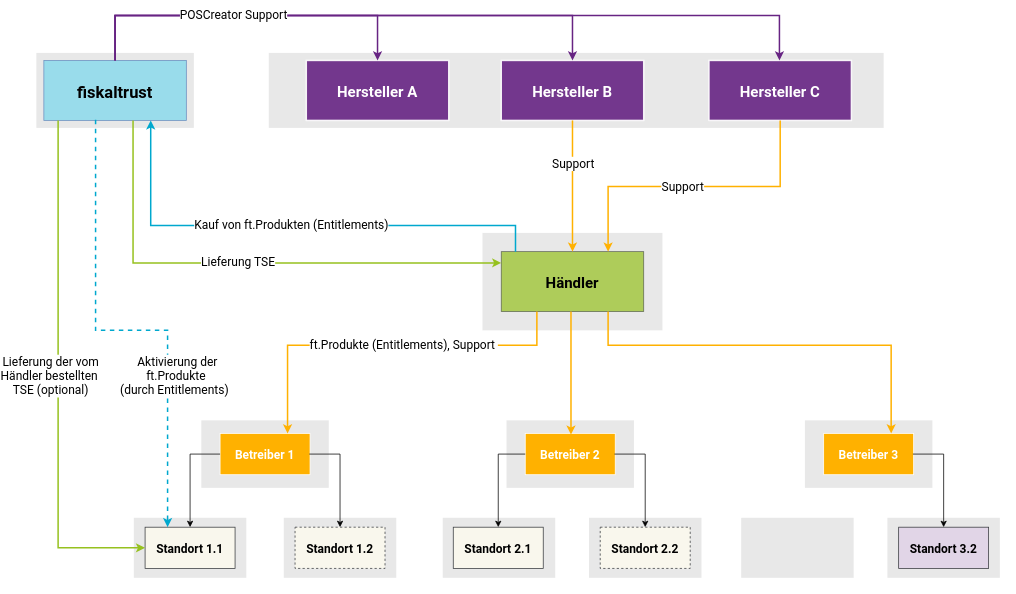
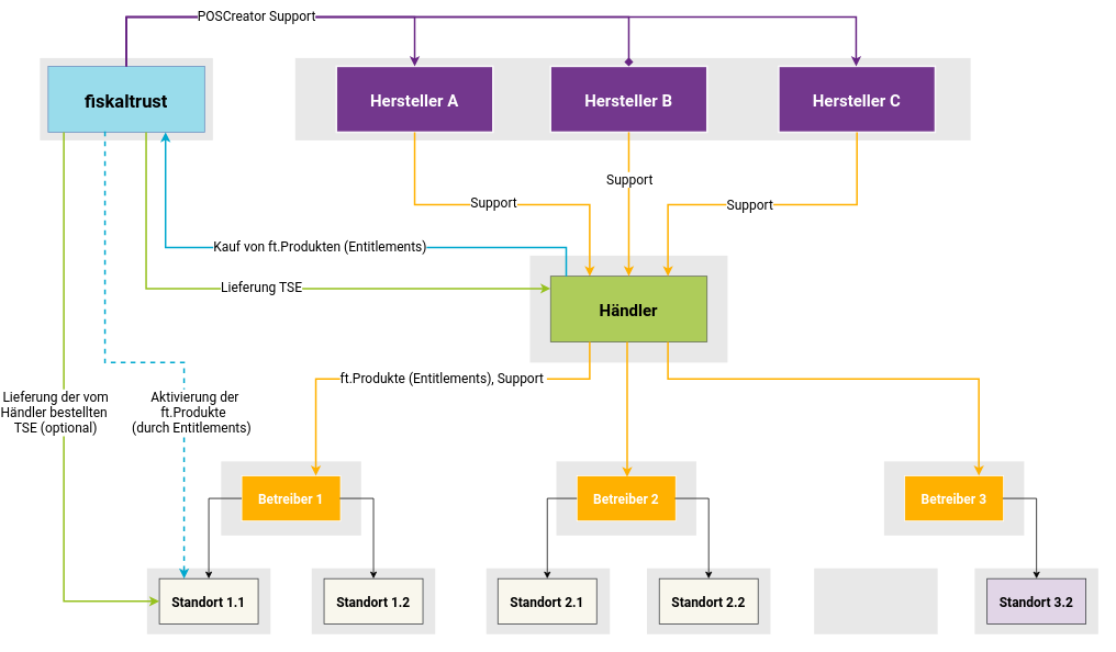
- <mxCell id="14" value="" style="edgeStyle=elbowEdgeStyle;elbow=vertical;strokeWidth=2;rounded=0;exitX=0.5;exitY=0;exitDx=0;exitDy=0;fillColor=#dae8fc;strokeColor=#672483;" parent="1" source="7" target="11" edge="1"><mxGeometry x="38" y="275.5" width="100" height="100" as="geometry"><mxPoint x="130" y="80" as="sourcePoint" /><mxPoint x="485" y="90" as="targetPoint" /><Array as="points"><mxPoint x="430" y="20" /></Array></mxGeometry></mxCell>
+ <mxCell id="14" value="" style="edgeStyle=elbowEdgeStyle;elbow=vertical;strokeWidth=2;rounded=0;exitX=0.5;exitY=0;exitDx=0;exitDy=0;fillColor=#dae8fc;strokeColor=#672483;endArrow=diamond;" parent="1" source="7" target="11" edge="1"><mxGeometry x="38" y="275.5" width="100" height="100" as="geometry"><mxPoint x="130" y="80" as="sourcePoint" /><mxPoint x="485" y="90" as="targetPoint" /><Array as="points"><mxPoint x="430" y="20" /></Array></mxGeometry></mxCell>
+ <mxCell id="9" value="" style="edgeStyle=elbowEdgeStyle;elbow=vertical;strokeWidth=2;rounded=0;entryX=0.25;entryY=0;entryDx=0;entryDy=0;fillColor=#ffcc99;strokeColor=#ffb100;" parent="1" source="8" target="17" edge="1"><mxGeometry x="28" y="265.5" width="100" height="100" as="geometry"><mxPoint x="-83" y="245.5" as="sourcePoint" /><mxPoint x="62" y="465.5" as="targetPoint" /></mxGeometry></mxCell>
+ <mxCell id="10" value="&lt;font style=&quot;font-size: 16px&quot; color=&quot;#000000&quot; face=&quot;Roboto&quot; data-font-src=&quot;https://fonts.googleapis.com/css?family=Roboto&quot;&gt;Support&lt;/font&gt;" style="edgeLabel;html=1;align=center;verticalAlign=middle;resizable=0;points=[];fontColor=#3399FF;" parent="9" vertex="1" connectable="0"><mxGeometry relative="1" as="geometry"><mxPoint x="-11" y="-3" as="offset" /></mxGeometry></mxCell>
- <mxCell id="27" value="Standort 1.2" style="rounded=0;fillColor=#f9f7ed;fontStyle=1;fontFamily=Roboto;fontSize=16;strokeColor=#36393d;fontSource=https%3A%2F%2Ffonts.googleapis.com%2Fcss%3Ffamily%3DRoboto;dashed=1;" parent="1" vertex="1"><mxGeometry x="365" y="702.5" width="120" height="55" as="geometry" /></mxCell>
+ <mxCell id="27" value="Standort 1.2" style="rounded=0;fillColor=#f9f7ed;fontStyle=1;fontFamily=Roboto;fontSize=16;strokeColor=#36393d;fontSource=https%3A%2F%2Ffonts.googleapis.com%2Fcss%3Ffamily%3DRoboto;" parent="1" vertex="1"><mxGeometry x="365" y="702.5" width="120" height="55" as="geometry" /></mxCell>
- <mxCell id="35" value="Standort 2.2" style="rounded=0;fillColor=#f9f7ed;fontStyle=1;fontFamily=Roboto;fontSize=16;strokeColor=#36393d;fontSource=https%3A%2F%2Ffonts.googleapis.com%2Fcss%3Ffamily%3DRoboto;dashed=1;" parent="1" vertex="1"><mxGeometry x="772" y="702.5" width="120" height="55" as="geometry" /></mxCell>
+ <mxCell id="35" value="Standort 2.2" style="rounded=0;fillColor=#f9f7ed;fontStyle=1;fontFamily=Roboto;fontSize=16;strokeColor=#36393d;fontSource=https%3A%2F%2Ffonts.googleapis.com%2Fcss%3Ffamily%3DRoboto;" parent="1" vertex="1"><mxGeometry x="772" y="702.5" width="120" height="55" as="geometry" /></mxCell>
